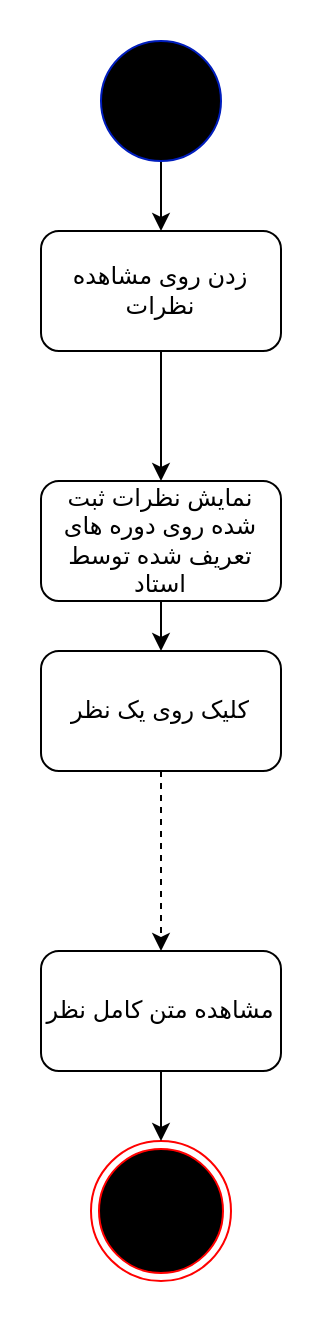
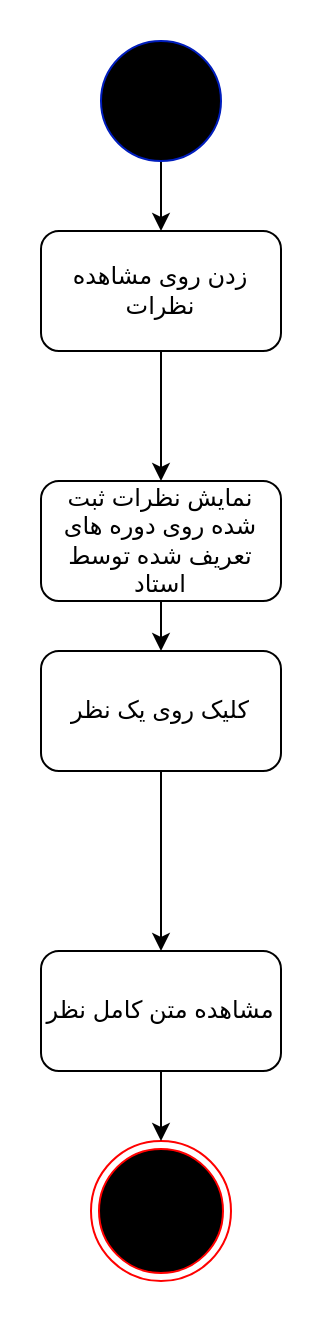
- <mxCell id="10" value="" style="edgeStyle=orthogonalEdgeStyle;rounded=0;orthogonalLoop=1;jettySize=auto;html=1;dashed=1;" parent="1" source="11" target="13" edge="1"><mxGeometry relative="1" as="geometry" /></mxCell>
+ <mxCell id="10" value="" style="edgeStyle=orthogonalEdgeStyle;rounded=0;orthogonalLoop=1;jettySize=auto;html=1;" parent="1" source="11" target="13" edge="1"><mxGeometry relative="1" as="geometry" /></mxCell>
